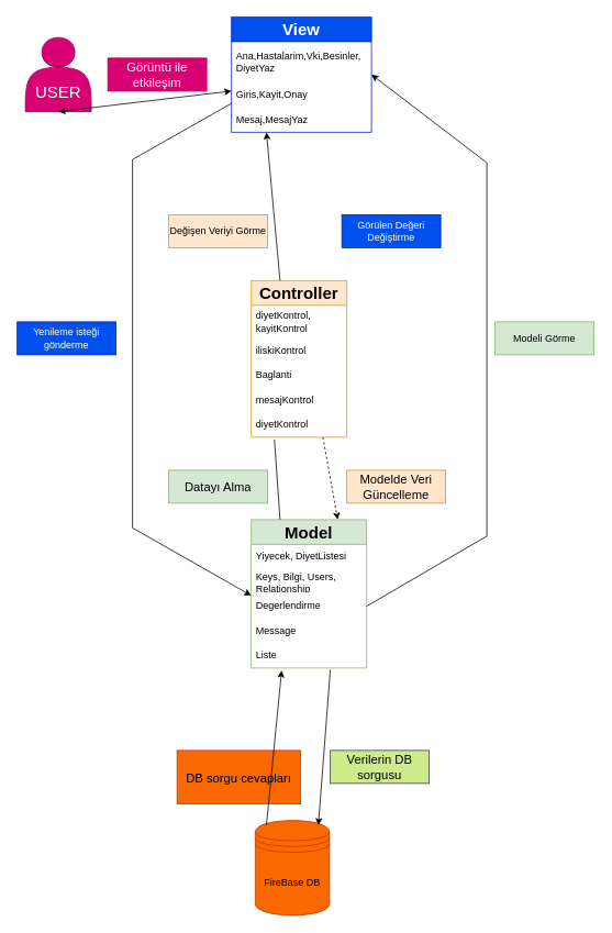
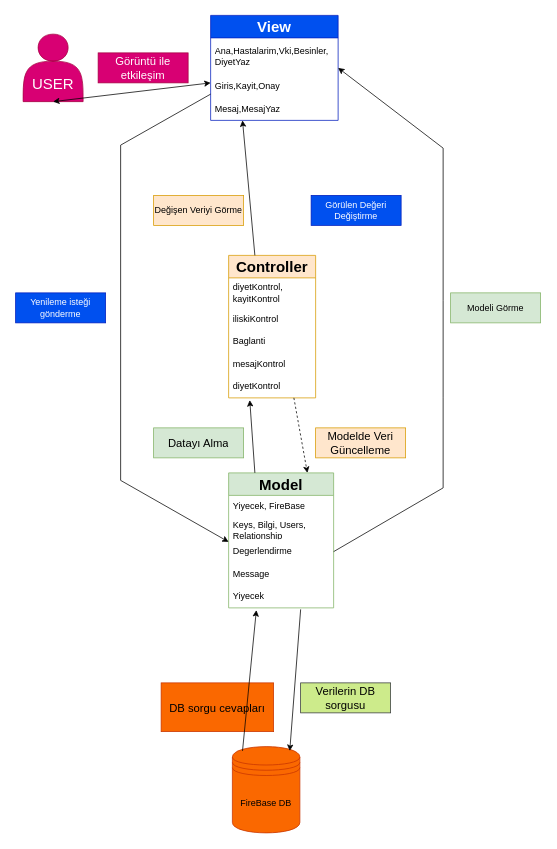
- <mxCell id="27" value="" style="endArrow=none;html=1;rounded=0;exitX=0.25;exitY=0;exitDx=0;exitDy=0;entryX=0.243;entryY=1.1;entryDx=0;entryDy=0;entryPerimeter=0;" edge="1" parent="1" source="2" target="14"><mxGeometry width="50" height="50" relative="1" as="geometry"><mxPoint x="353" y="776" as="sourcePoint" /><mxPoint x="340" y="460" as="targetPoint" /></mxGeometry></mxCell>
+ <mxCell id="27" value="" style="endArrow=classic;html=1;rounded=0;exitX=0.25;exitY=0;exitDx=0;exitDy=0;entryX=0.243;entryY=1.1;entryDx=0;entryDy=0;entryPerimeter=0;" edge="1" parent="1" source="2" target="14"><mxGeometry width="50" height="50" relative="1" as="geometry"><mxPoint x="353" y="776" as="sourcePoint" /><mxPoint x="340" y="460" as="targetPoint" /></mxGeometry></mxCell>
- <mxCell id="3" value="Yiyecek, DiyetListesi" style="text;strokeColor=none;fillColor=none;align=left;verticalAlign=middle;spacingLeft=4;spacingRight=4;overflow=hidden;points=[[0,0.5],[1,0.5]];portConstraint=eastwest;rotatable=0;whiteSpace=wrap;html=1;" vertex="1" parent="2"><mxGeometry y="30" width="140" height="30" as="geometry" /></mxCell>
+ <mxCell id="3" value="Yiyecek, FireBase" style="text;strokeColor=none;fillColor=none;align=left;verticalAlign=middle;spacingLeft=4;spacingRight=4;overflow=hidden;points=[[0,0.5],[1,0.5]];portConstraint=eastwest;rotatable=0;whiteSpace=wrap;html=1;" vertex="1" parent="2"><mxGeometry y="30" width="140" height="30" as="geometry" /></mxCell>
- <mxCell id="7" value="Liste" style="text;strokeColor=none;fillColor=none;align=left;verticalAlign=middle;spacingLeft=4;spacingRight=4;overflow=hidden;points=[[0,0.5],[1,0.5]];portConstraint=eastwest;rotatable=0;whiteSpace=wrap;html=1;" vertex="1" parent="2"><mxGeometry y="150" width="140" height="30" as="geometry" /></mxCell>
+ <mxCell id="7" value="Yiyecek" style="text;strokeColor=none;fillColor=none;align=left;verticalAlign=middle;spacingLeft=4;spacingRight=4;overflow=hidden;points=[[0,0.5],[1,0.5]];portConstraint=eastwest;rotatable=0;whiteSpace=wrap;html=1;" vertex="1" parent="2"><mxGeometry y="150" width="140" height="30" as="geometry" /></mxCell>
